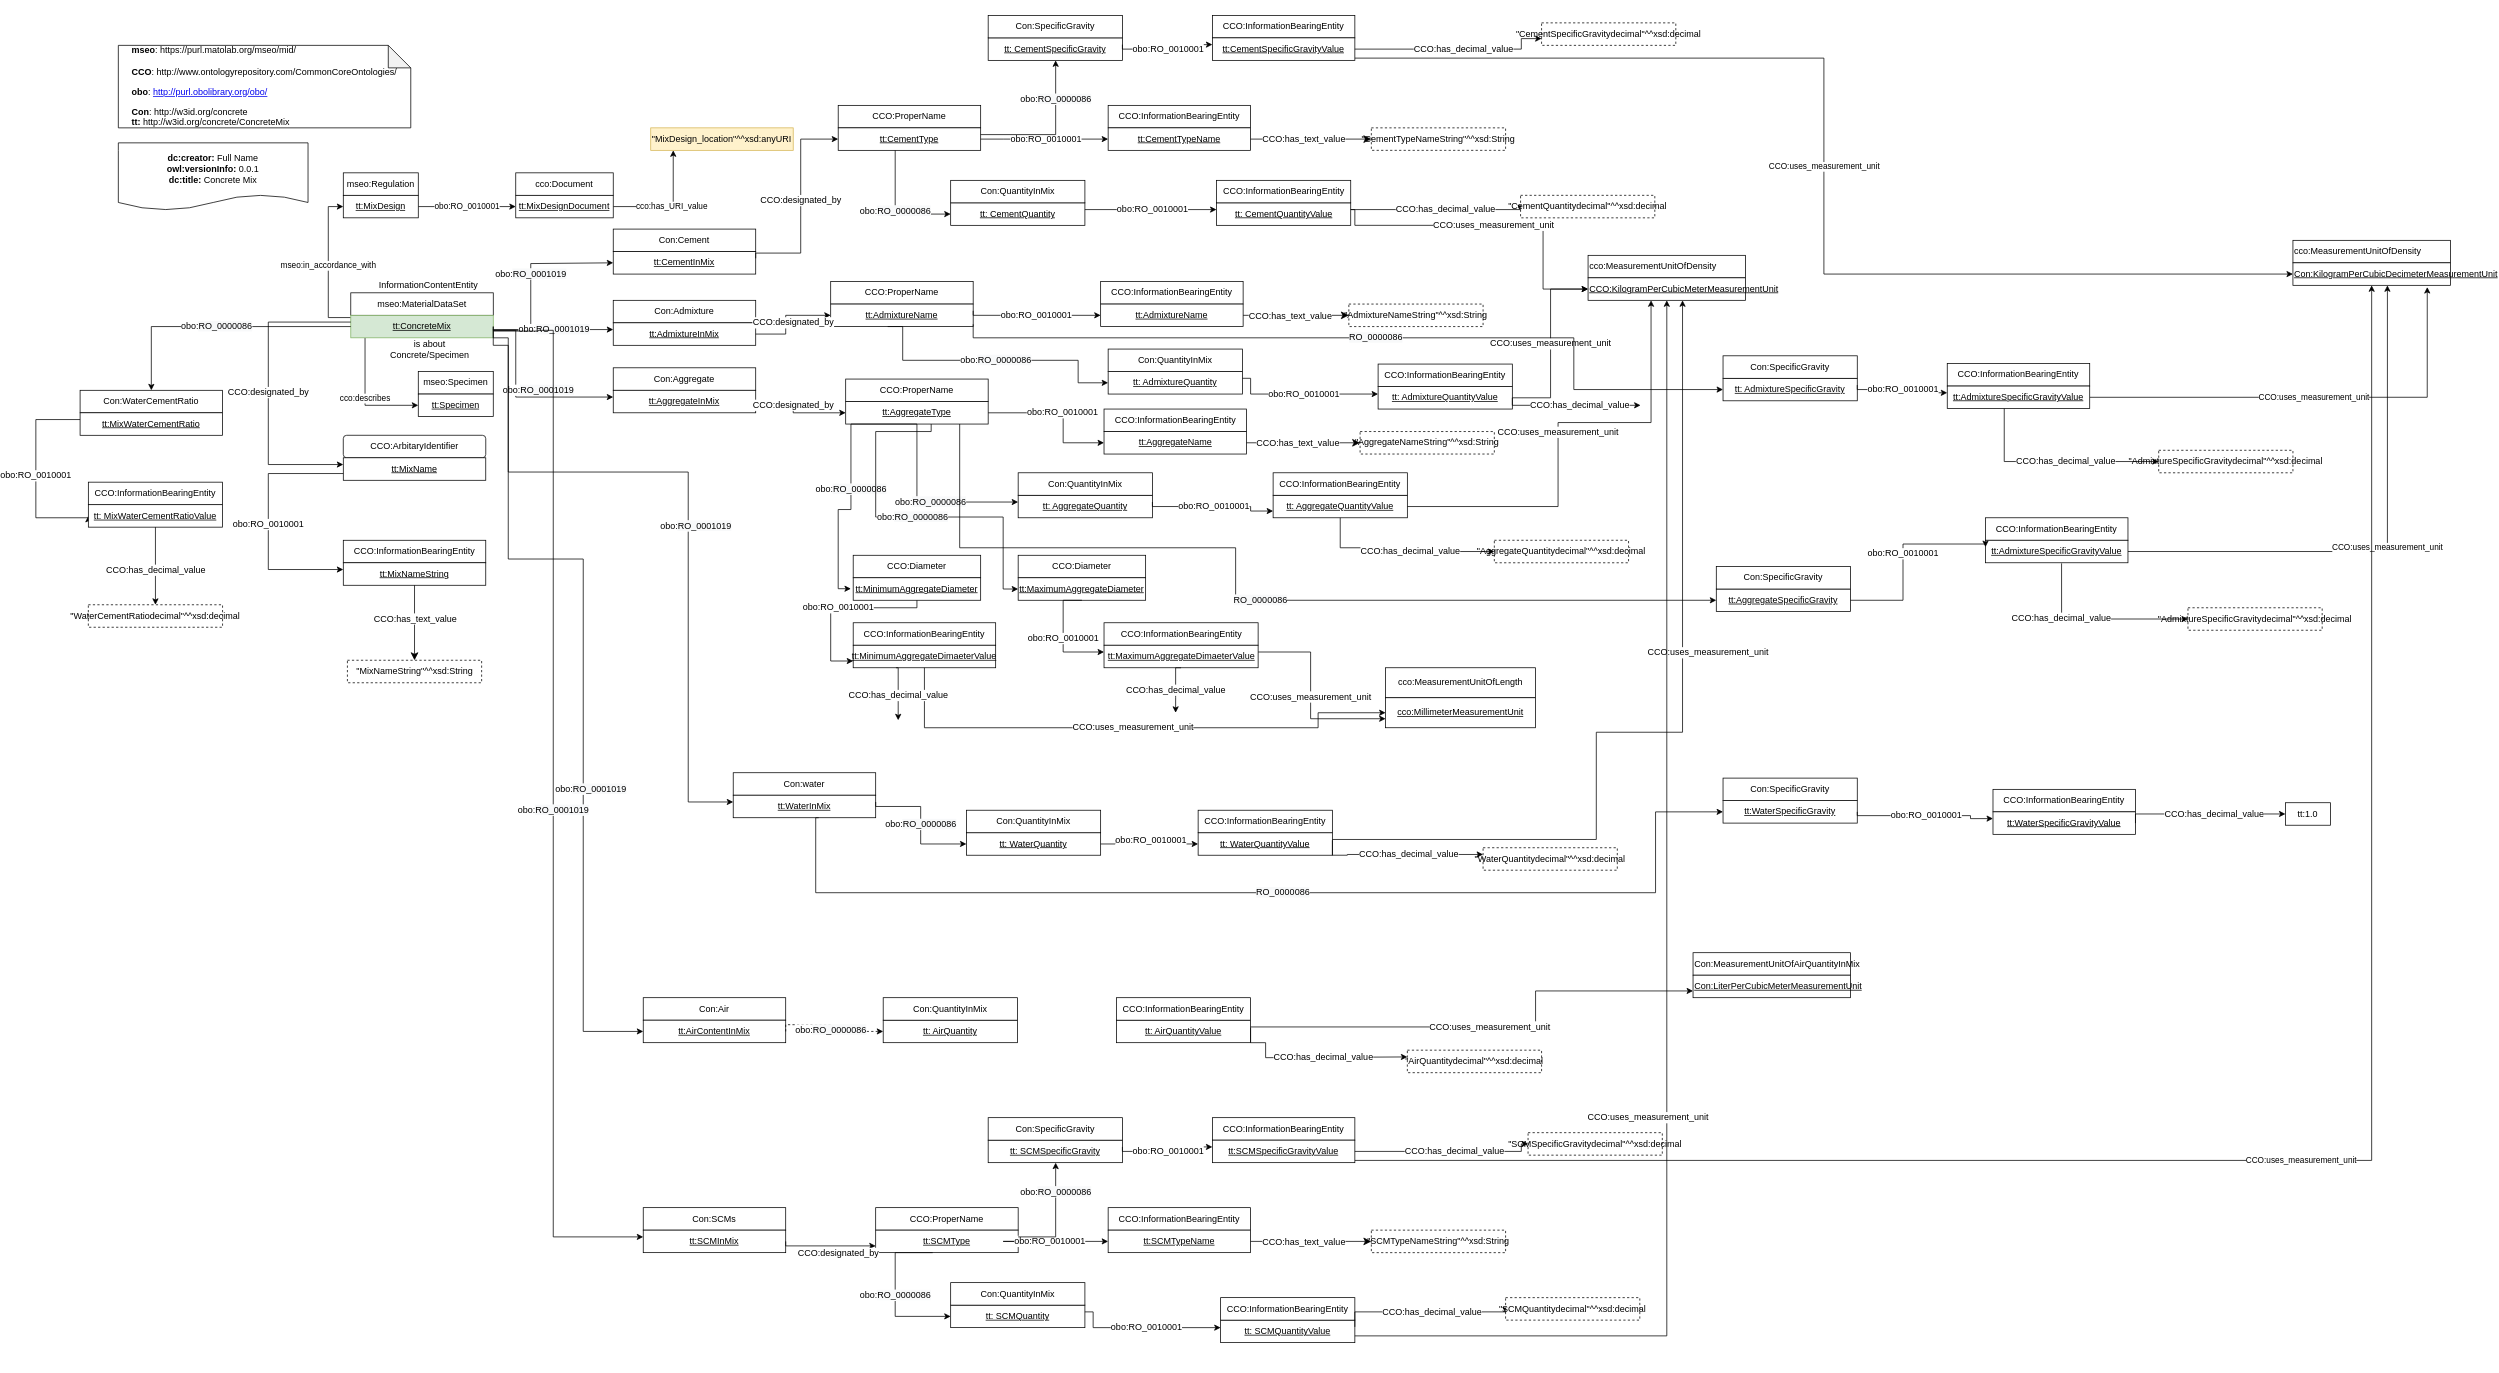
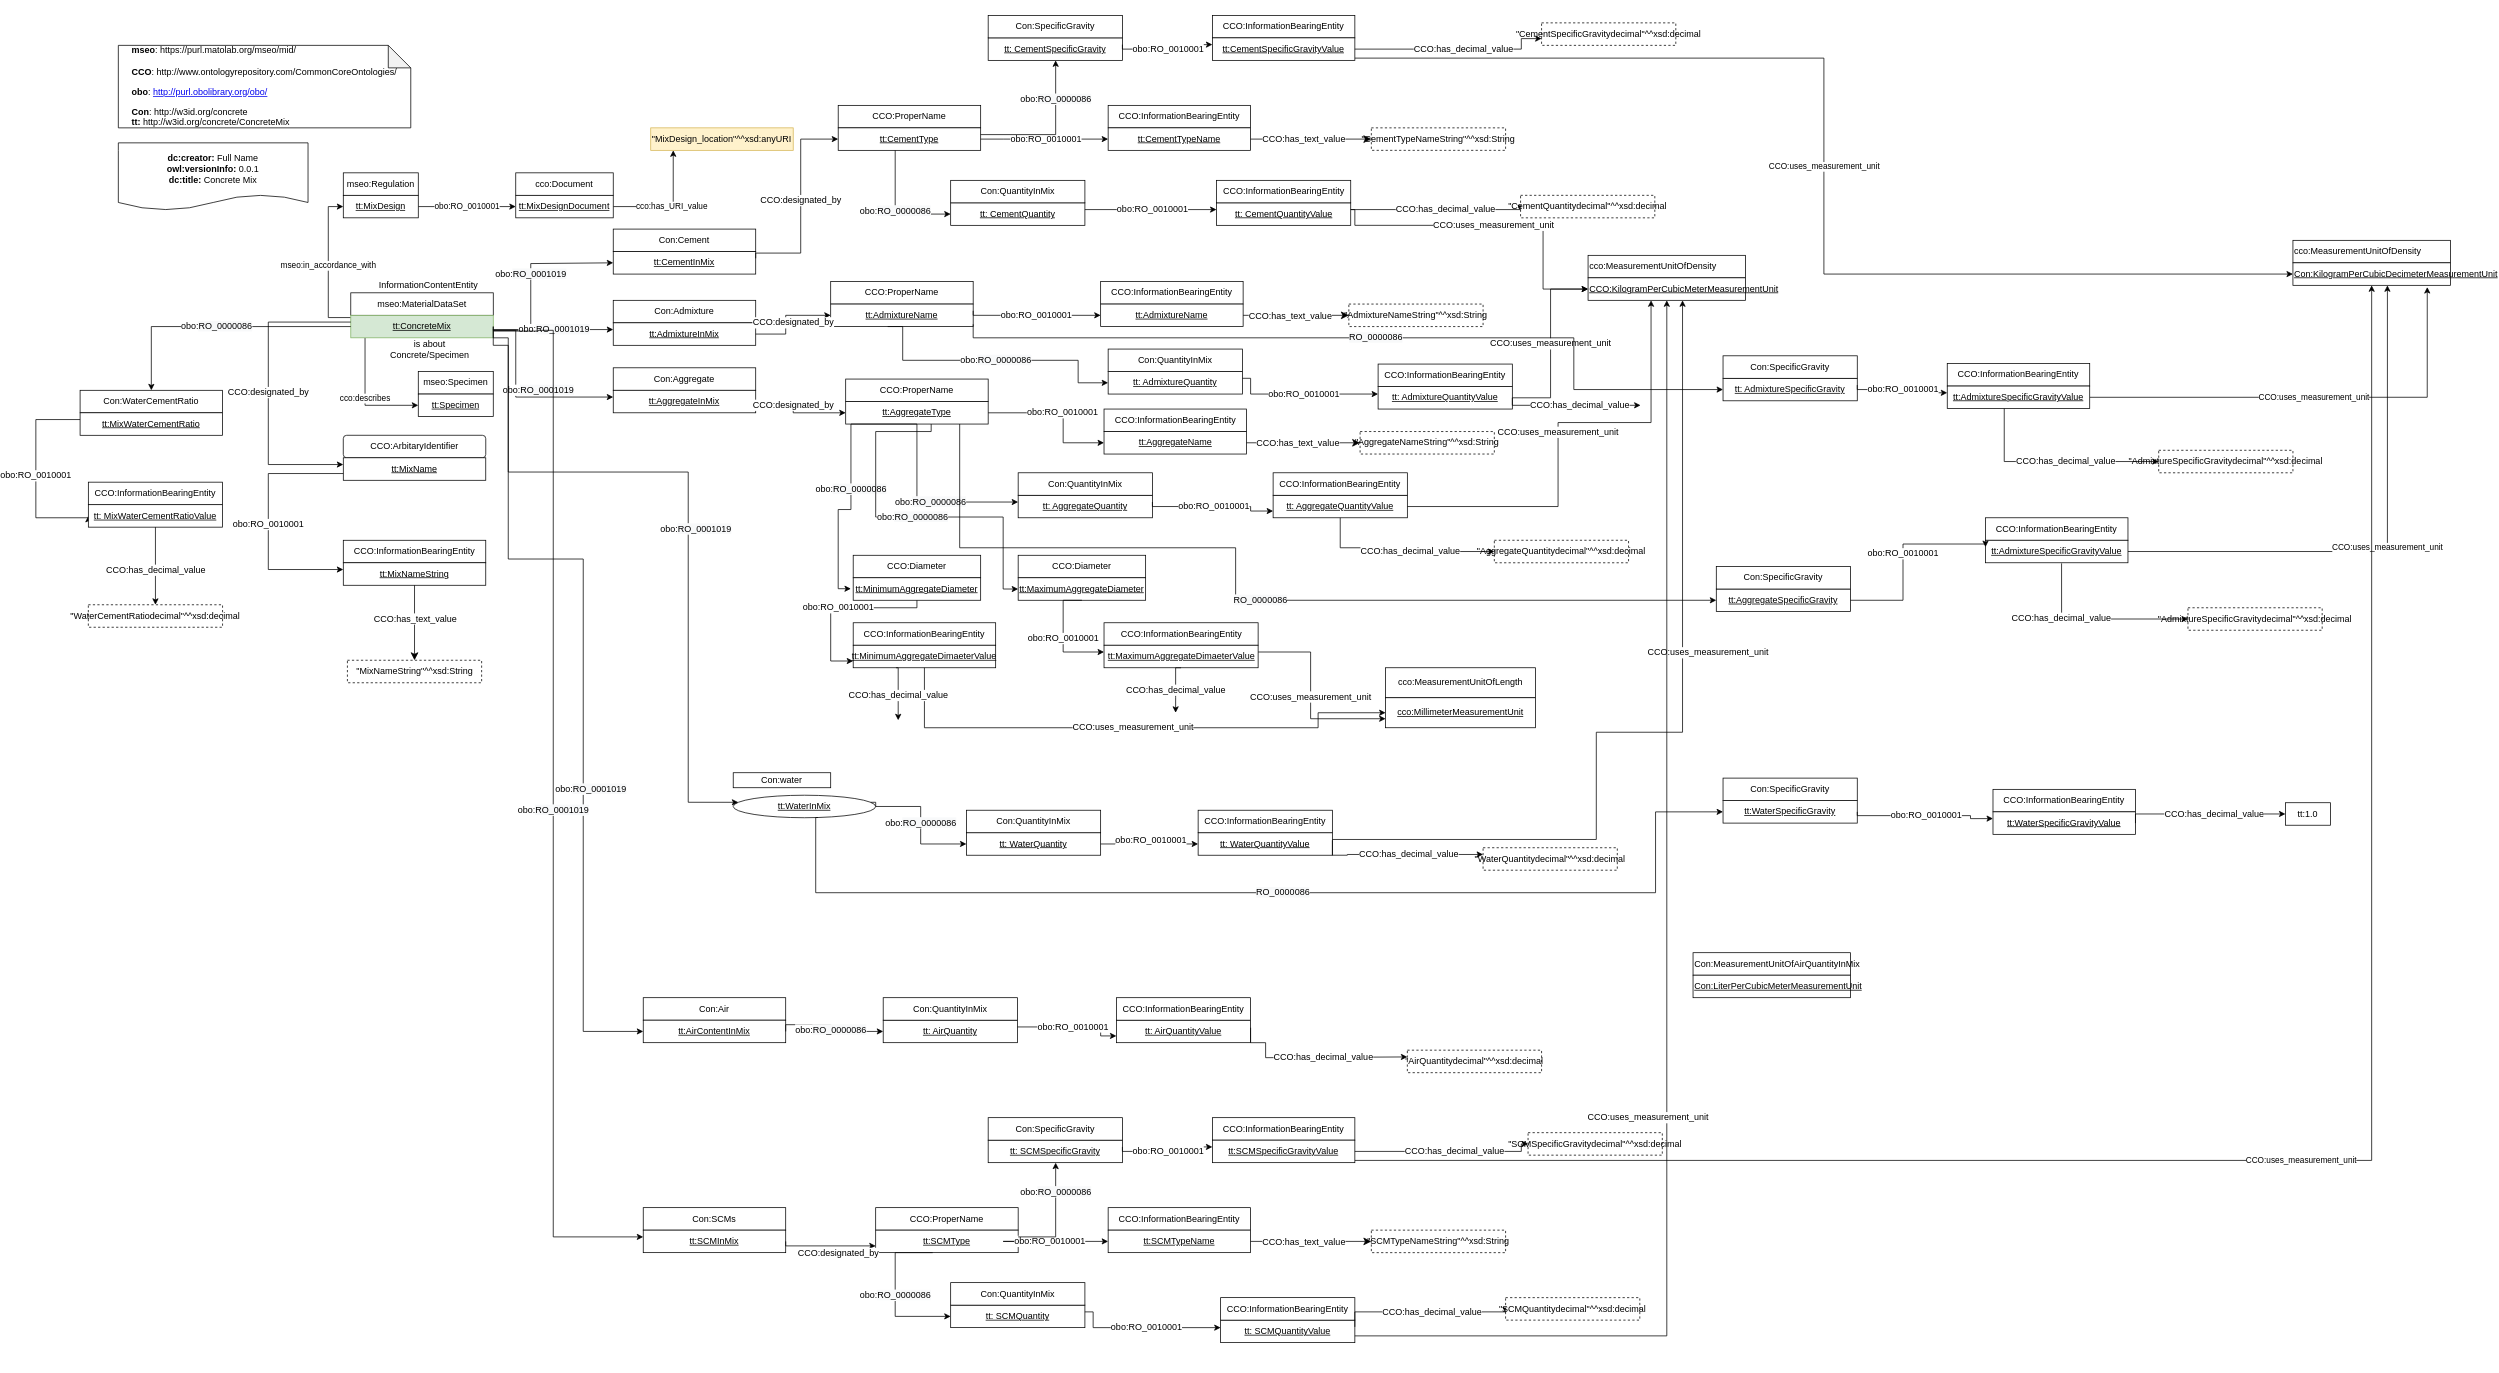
- <mxCell id="22" value="Con:water" style="rounded=0;whiteSpace=wrap;html=1;snapToPoint=1;points=[[0.1,0],[0.2,0],[0.3,0],[0.4,0],[0.5,0],[0.6,0],[0.7,0],[0.8,0],[0.9,0],[0,0.1],[0,0.3],[0,0.5],[0,0.7],[0,0.9],[0.1,1],[0.2,1],[0.3,1],[0.4,1],[0.5,1],[0.6,1],[0.7,1],[0.8,1],[0.9,1],[1,0.1],[1,0.3],[1,0.5],[1,0.7],[1,0.9]];" parent="1" vertex="1"><mxGeometry x="950" y="1030" width="190" height="30" as="geometry" /></mxCell>
+ <mxCell id="22" value="Con:water" style="rounded=0;whiteSpace=wrap;html=1;snapToPoint=1;points=[[0.1,0],[0.2,0],[0.3,0],[0.4,0],[0.5,0],[0.6,0],[0.7,0],[0.8,0],[0.9,0],[0,0.1],[0,0.3],[0,0.5],[0,0.7],[0,0.9],[0.1,1],[0.2,1],[0.3,1],[0.4,1],[0.5,1],[0.6,1],[0.7,1],[0.8,1],[0.9,1],[1,0.1],[1,0.3],[1,0.5],[1,0.7],[1,0.9]];" parent="1" vertex="1"><mxGeometry x="950" y="1030" width="130" height="20" as="geometry" /></mxCell>
- <mxCell id="23" value="&lt;u&gt;tt:WaterInMix&lt;/u&gt;" style="rounded=0;whiteSpace=wrap;html=1;snapToPoint=1;points=[[0.1,0],[0.2,0],[0.3,0],[0.4,0],[0.5,0],[0.6,0],[0.7,0],[0.8,0],[0.9,0],[0,0.1],[0,0.3],[0,0.5],[0,0.7],[0,0.9],[0.1,1],[0.2,1],[0.3,1],[0.4,1],[0.5,1],[0.6,1],[0.7,1],[0.8,1],[0.9,1],[1,0.1],[1,0.3],[1,0.5],[1,0.7],[1,0.9]];" parent="1" vertex="1"><mxGeometry x="950" y="1060" width="190" height="30" as="geometry" /></mxCell>
+ <mxCell id="23" value="&lt;u&gt;tt:WaterInMix&lt;/u&gt;" style="ellipse;whiteSpace=wrap;html=1;snapToPoint=1;points=[[0.1,0],[0.2,0],[0.3,0],[0.4,0],[0.5,0],[0.6,0],[0.7,0],[0.8,0],[0.9,0],[0,0.1],[0,0.3],[0,0.5],[0,0.7],[0,0.9],[0.1,1],[0.2,1],[0.3,1],[0.4,1],[0.5,1],[0.6,1],[0.7,1],[0.8,1],[0.9,1],[1,0.1],[1,0.3],[1,0.5],[1,0.7],[1,0.9]];" parent="1" vertex="1"><mxGeometry x="950" y="1060" width="190" height="30" as="geometry" /></mxCell>
+ <mxCell id="112" value="obo:RO_0010001" style="edgeStyle=orthogonalEdgeStyle;rounded=0;orthogonalLoop=1;jettySize=auto;html=1;fontSize=12;exitX=1;exitY=0.3;exitDx=0;exitDy=0;entryX=0;entryY=0.7;entryDx=0;entryDy=0;" parent="1" source="107" target="110" edge="1"><mxGeometry x="0.022" relative="1" as="geometry"><mxPoint x="1450" y="1135" as="sourcePoint" /><mxPoint x="1580" y="1135" as="targetPoint" /><Array as="points"><mxPoint x="1440" y="1369" /></Array><mxPoint as="offset" /></mxGeometry></mxCell>
- <mxCell id="114" value="CCO:uses_measurement_unit" style="edgeStyle=orthogonalEdgeStyle;rounded=0;orthogonalLoop=1;jettySize=auto;html=1;fontSize=12;exitX=1;exitY=0.3;exitDx=0;exitDy=0;entryX=0;entryY=0.7;entryDx=0;entryDy=0;" parent="1" source="110" target="116" edge="1"><mxGeometry relative="1" as="geometry"><mxPoint x="1779" y="1283.91" as="sourcePoint" /><mxPoint x="2330" y="1280" as="targetPoint" /><Array as="points"><mxPoint x="2020" y="1369" /><mxPoint x="2020" y="1321" /></Array></mxGeometry></mxCell>
- <mxCell id="109" value="obo:&lt;span style=&quot;background-color: rgb(248 , 249 , 250)&quot;&gt;RO_0000086&lt;/span&gt;" style="edgeStyle=orthogonalEdgeStyle;rounded=0;orthogonalLoop=1;jettySize=auto;html=1;fontSize=12;entryX=0;entryY=0.5;entryDx=0;entryDy=0;exitX=1;exitY=0.5;exitDx=0;exitDy=0;dashed=1;" parent="1" source="25" target="107" edge="1"><mxGeometry x="0.022" relative="1" as="geometry"><mxPoint x="1020" y="1360" as="sourcePoint" /><mxPoint x="1141" y="1416" as="targetPoint" /><Array as="points"><mxPoint x="1020" y="1366" /><mxPoint x="1080" y="1366" /><mxPoint x="1080" y="1375" /></Array><mxPoint as="offset" /></mxGeometry></mxCell>
+ <mxCell id="109" value="obo:&lt;span style=&quot;background-color: rgb(248 , 249 , 250)&quot;&gt;RO_0000086&lt;/span&gt;" style="edgeStyle=orthogonalEdgeStyle;rounded=0;orthogonalLoop=1;jettySize=auto;html=1;fontSize=12;entryX=0;entryY=0.5;entryDx=0;entryDy=0;exitX=1;exitY=0.5;exitDx=0;exitDy=0;" parent="1" source="25" target="107" edge="1"><mxGeometry x="0.022" relative="1" as="geometry"><mxPoint x="1020" y="1360" as="sourcePoint" /><mxPoint x="1141" y="1416" as="targetPoint" /><Array as="points"><mxPoint x="1020" y="1366" /><mxPoint x="1080" y="1366" /><mxPoint x="1080" y="1375" /></Array><mxPoint as="offset" /></mxGeometry></mxCell>
